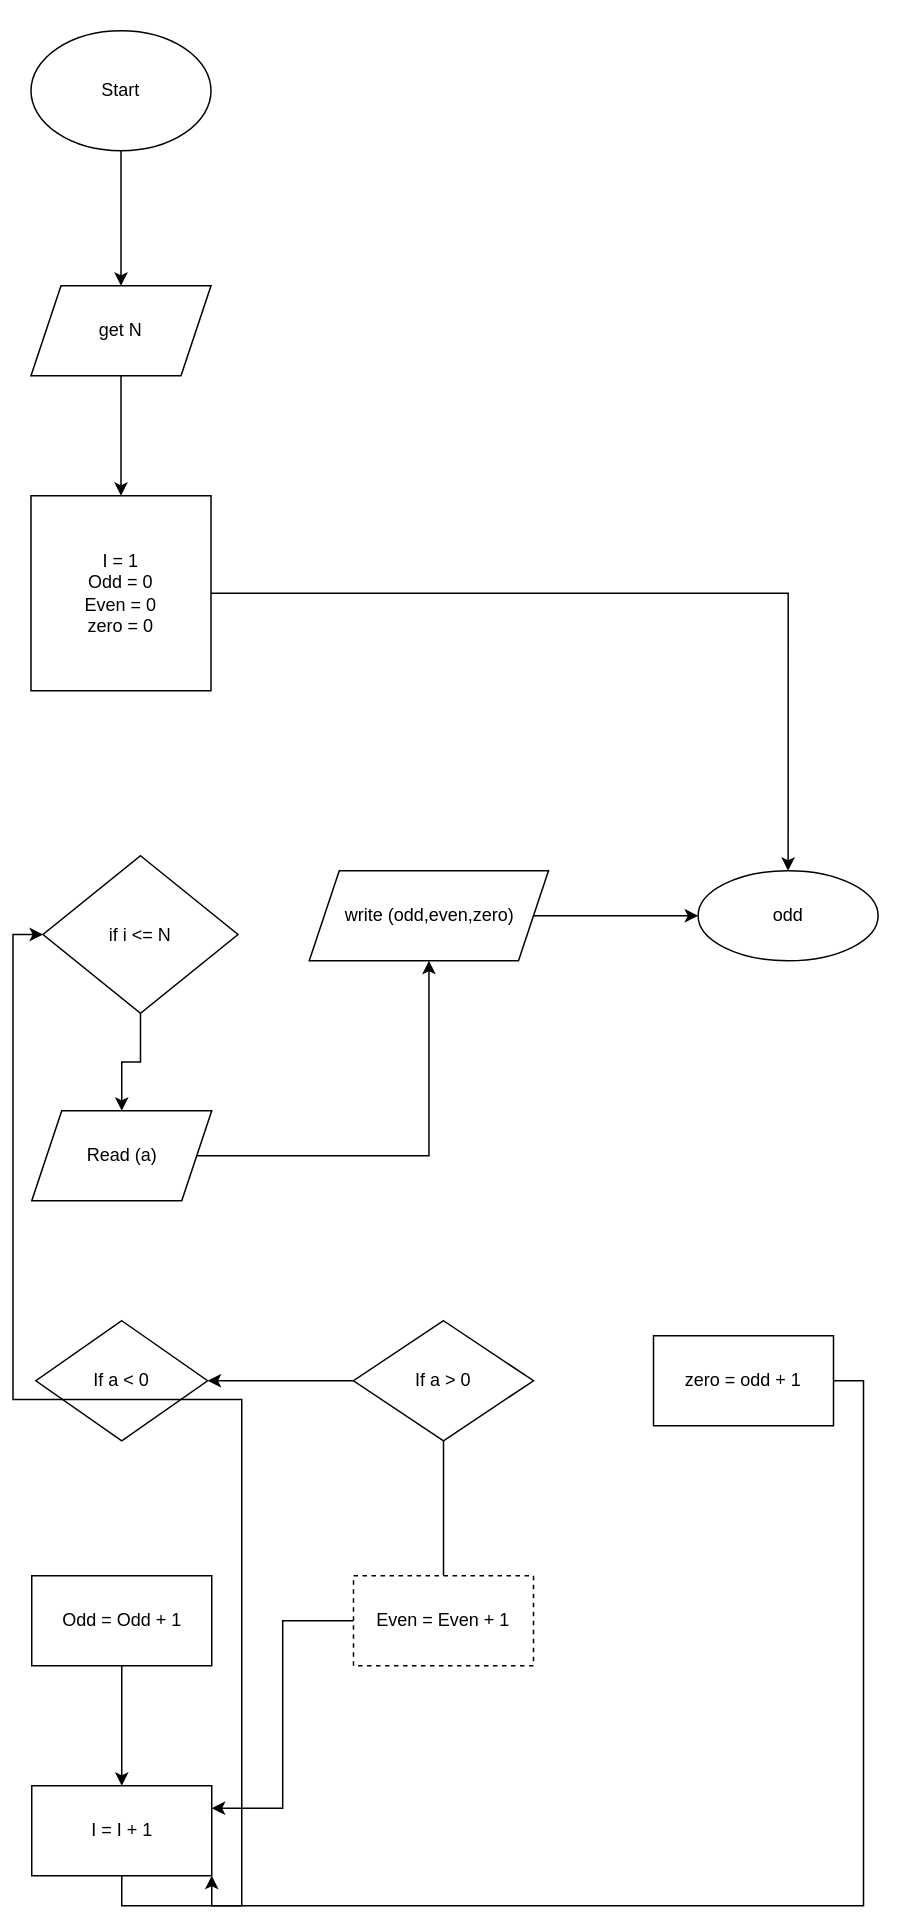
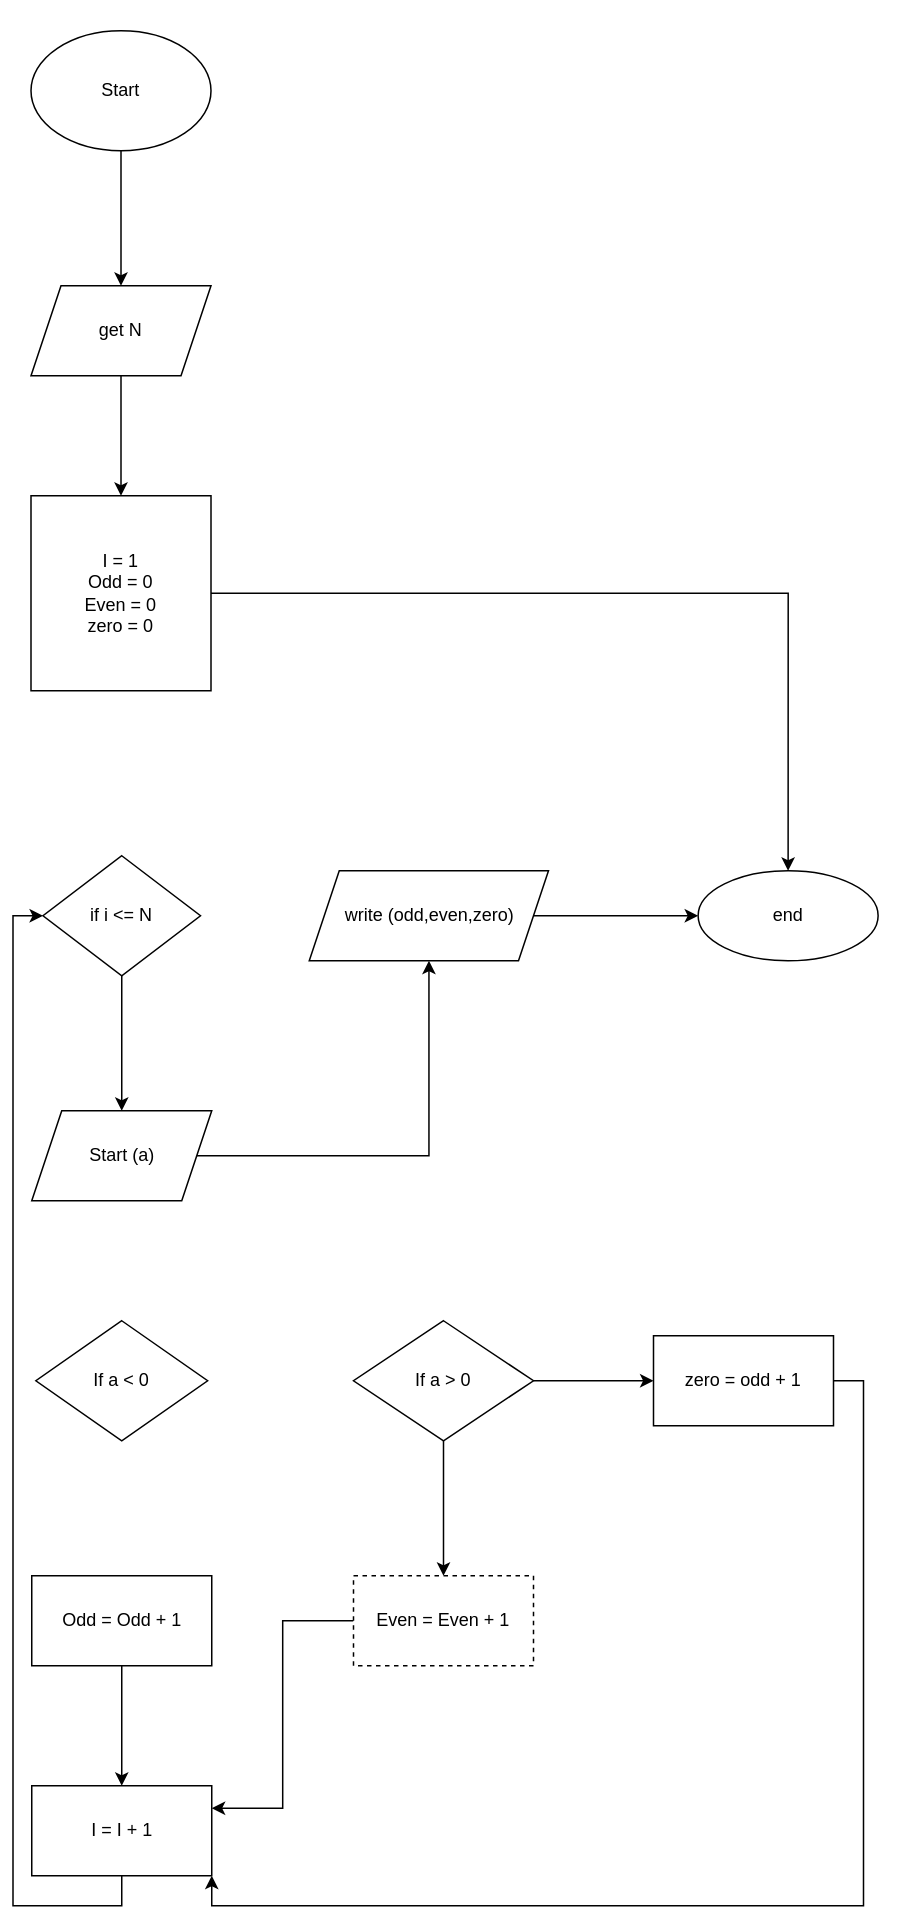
- <mxCell id="12" value="odd" style="ellipse;whiteSpace=wrap;html=1;" vertex="1" parent="1"><mxGeometry x="464.75" y="580" width="120" height="60" as="geometry" /></mxCell>
+ <mxCell id="12" value="end" style="ellipse;whiteSpace=wrap;html=1;" vertex="1" parent="1"><mxGeometry x="464.75" y="580" width="120" height="60" as="geometry" /></mxCell>
- <mxCell id="9" value="if i &amp;lt;= N" style="rhombus;whiteSpace=wrap;html=1;" vertex="1" parent="1"><mxGeometry x="28" y="570" width="130" height="105" as="geometry" /></mxCell>
+ <mxCell id="9" value="if i &amp;lt;= N" style="rhombus;whiteSpace=wrap;html=1;" vertex="1" parent="1"><mxGeometry x="28" y="570" width="105" height="80" as="geometry" /></mxCell>
- <mxCell id="14" value="Read (a)" style="shape=parallelogram;perimeter=parallelogramPerimeter;whiteSpace=wrap;html=1;fixedSize=1;" vertex="1" parent="1"><mxGeometry x="20.5" y="740" width="120" height="60" as="geometry" /></mxCell>
+ <mxCell id="14" value="Start (a)" style="shape=parallelogram;perimeter=parallelogramPerimeter;whiteSpace=wrap;html=1;fixedSize=1;" vertex="1" parent="1"><mxGeometry x="20.5" y="740" width="120" height="60" as="geometry" /></mxCell>
- <mxCell id="16" value="" style="edgeStyle=orthogonalEdgeStyle;rounded=0;orthogonalLoop=1;jettySize=auto;html=1;" edge="1" parent="1" source="18" target="15"><mxGeometry relative="1" as="geometry" /></mxCell>
+ <mxCell id="16" value="" style="edgeStyle=orthogonalEdgeStyle;rounded=0;orthogonalLoop=1;jettySize=auto;html=1;" edge="1" parent="1" source="18" target="20"><mxGeometry relative="1" as="geometry" /></mxCell>
- <mxCell id="17" value="" style="edgeStyle=orthogonalEdgeStyle;rounded=0;orthogonalLoop=1;jettySize=auto;html=1;endArrow=none;" edge="1" parent="1" source="18" target="22"><mxGeometry relative="1" as="geometry" /></mxCell>
+ <mxCell id="17" value="" style="edgeStyle=orthogonalEdgeStyle;rounded=0;orthogonalLoop=1;jettySize=auto;html=1;" edge="1" parent="1" source="18" target="22"><mxGeometry relative="1" as="geometry" /></mxCell>
